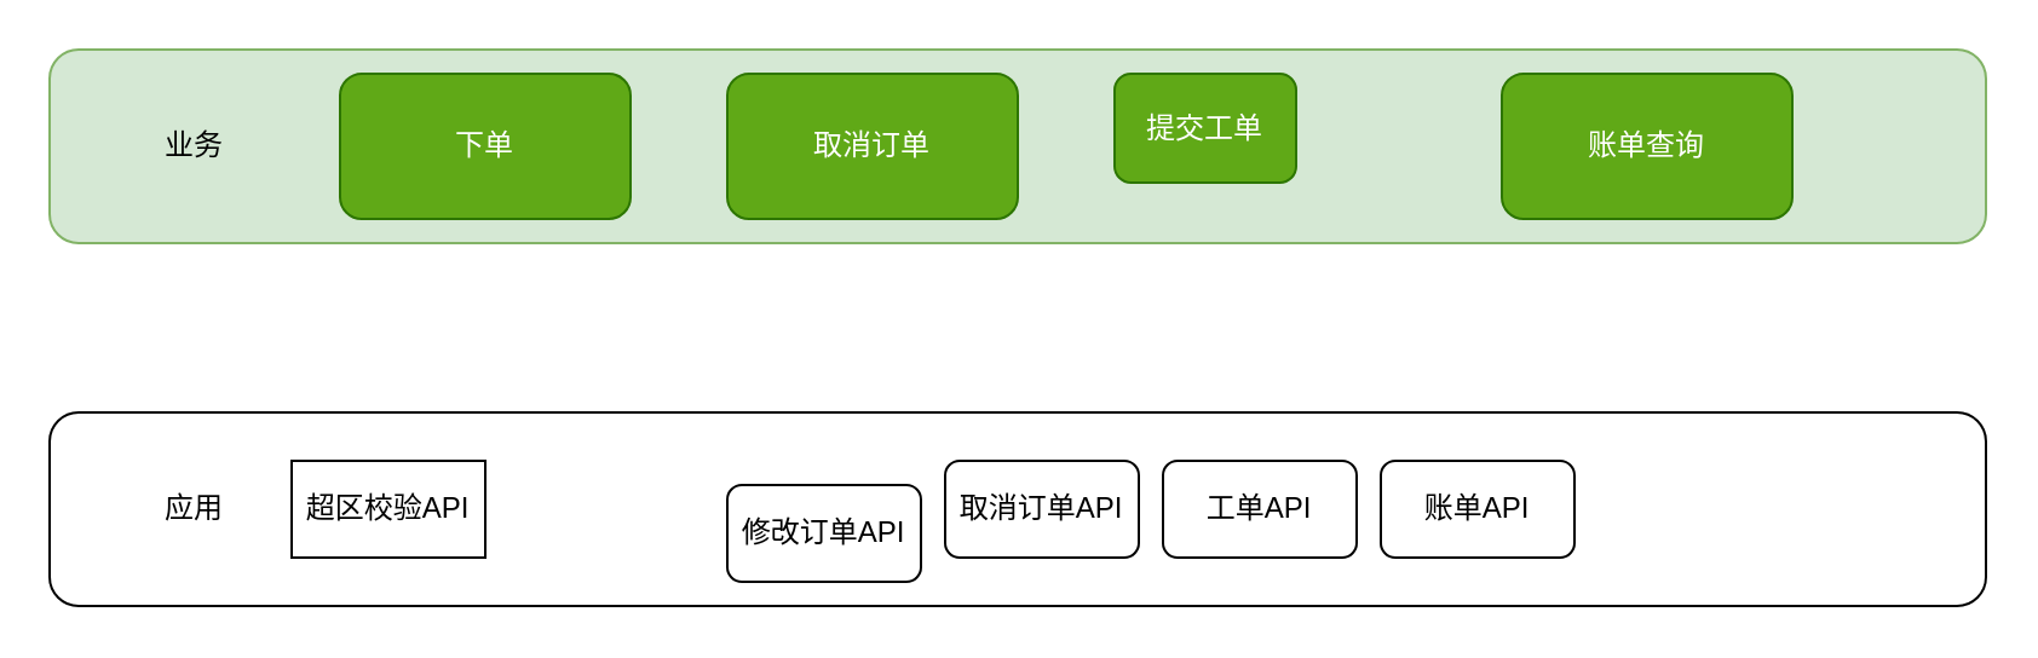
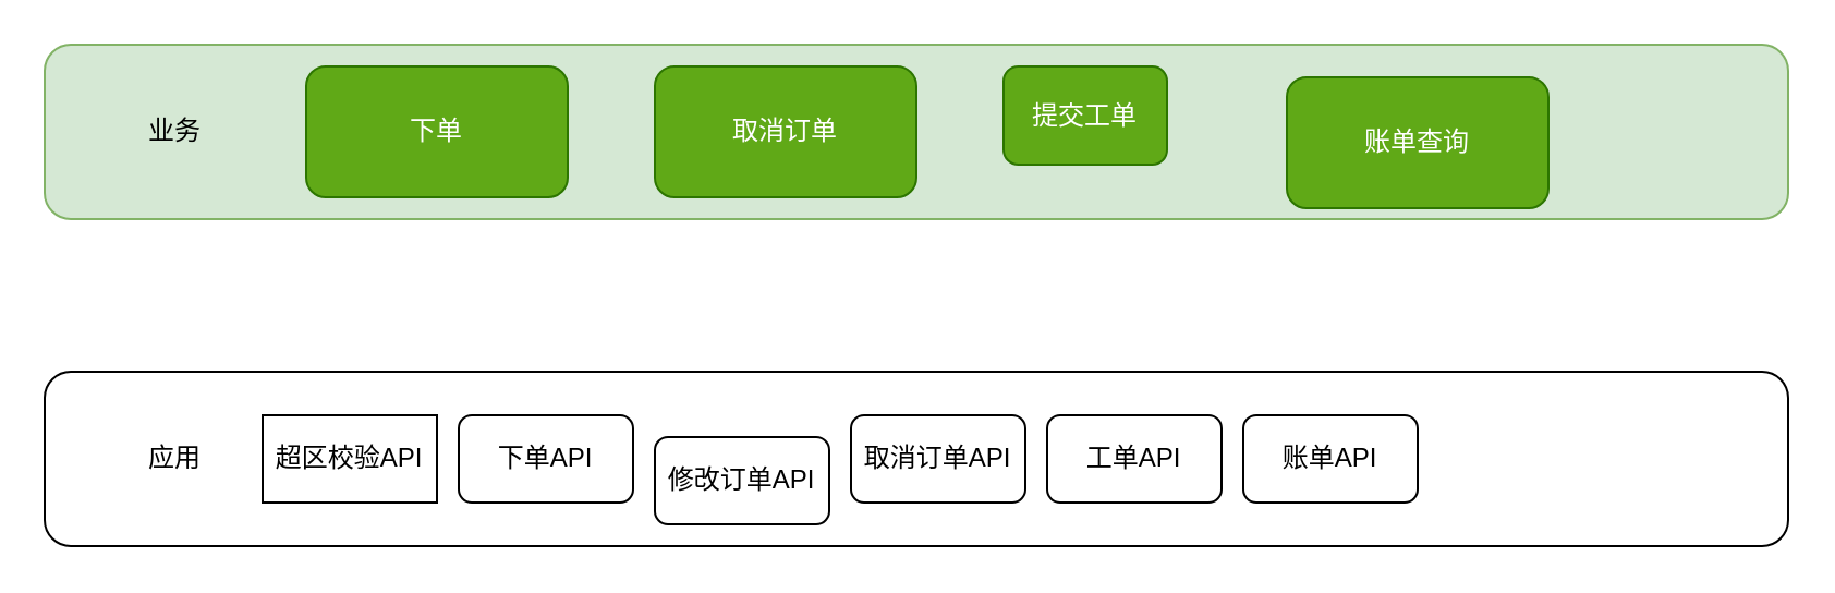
- <mxCell id="15" value="账单查询" style="rounded=1;whiteSpace=wrap;html=1;fillColor=#60a917;fontColor=#ffffff;strokeColor=#2D7600;" vertex="1" parent="1"><mxGeometry x="620" y="30" width="120" height="60" as="geometry" /></mxCell>
+ <mxCell id="15" value="账单查询" style="rounded=1;whiteSpace=wrap;html=1;fillColor=#60a917;fontColor=#ffffff;strokeColor=#2D7600;" vertex="1" parent="1"><mxGeometry x="590" y="35" width="120" height="60" as="geometry" /></mxCell>
+ <mxCell id="10" value="下单API" style="rounded=1;whiteSpace=wrap;html=1;" vertex="1" parent="1"><mxGeometry x="210" y="190" width="80" height="40" as="geometry" /></mxCell>
